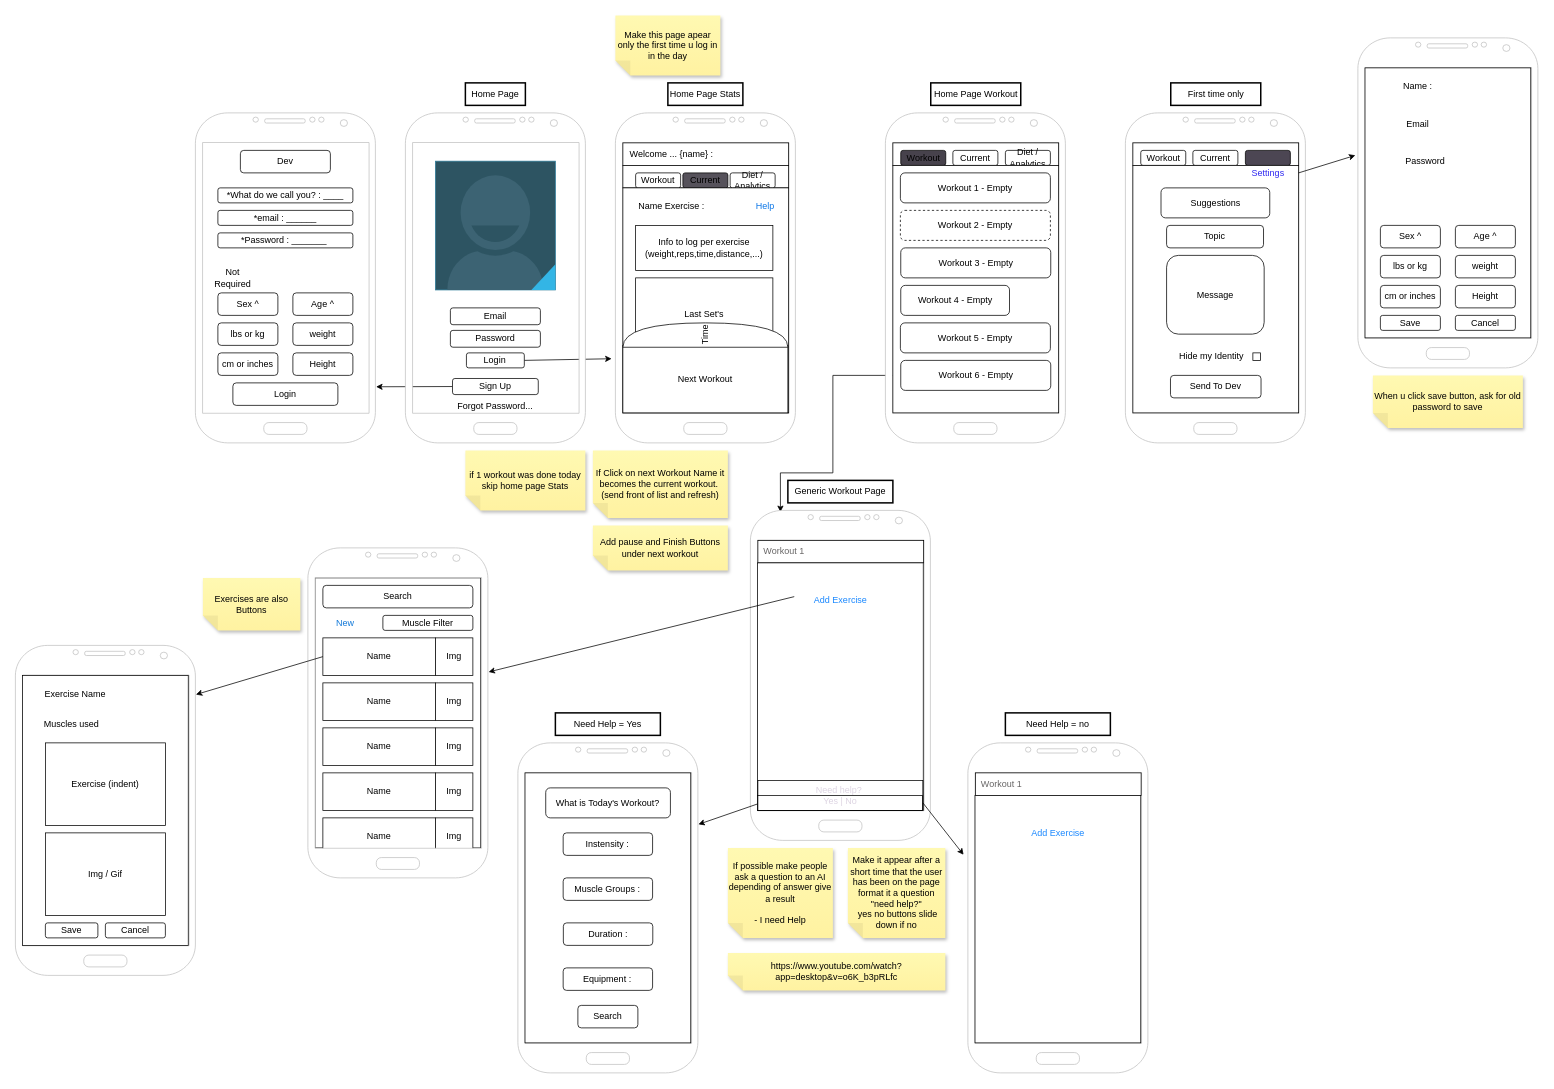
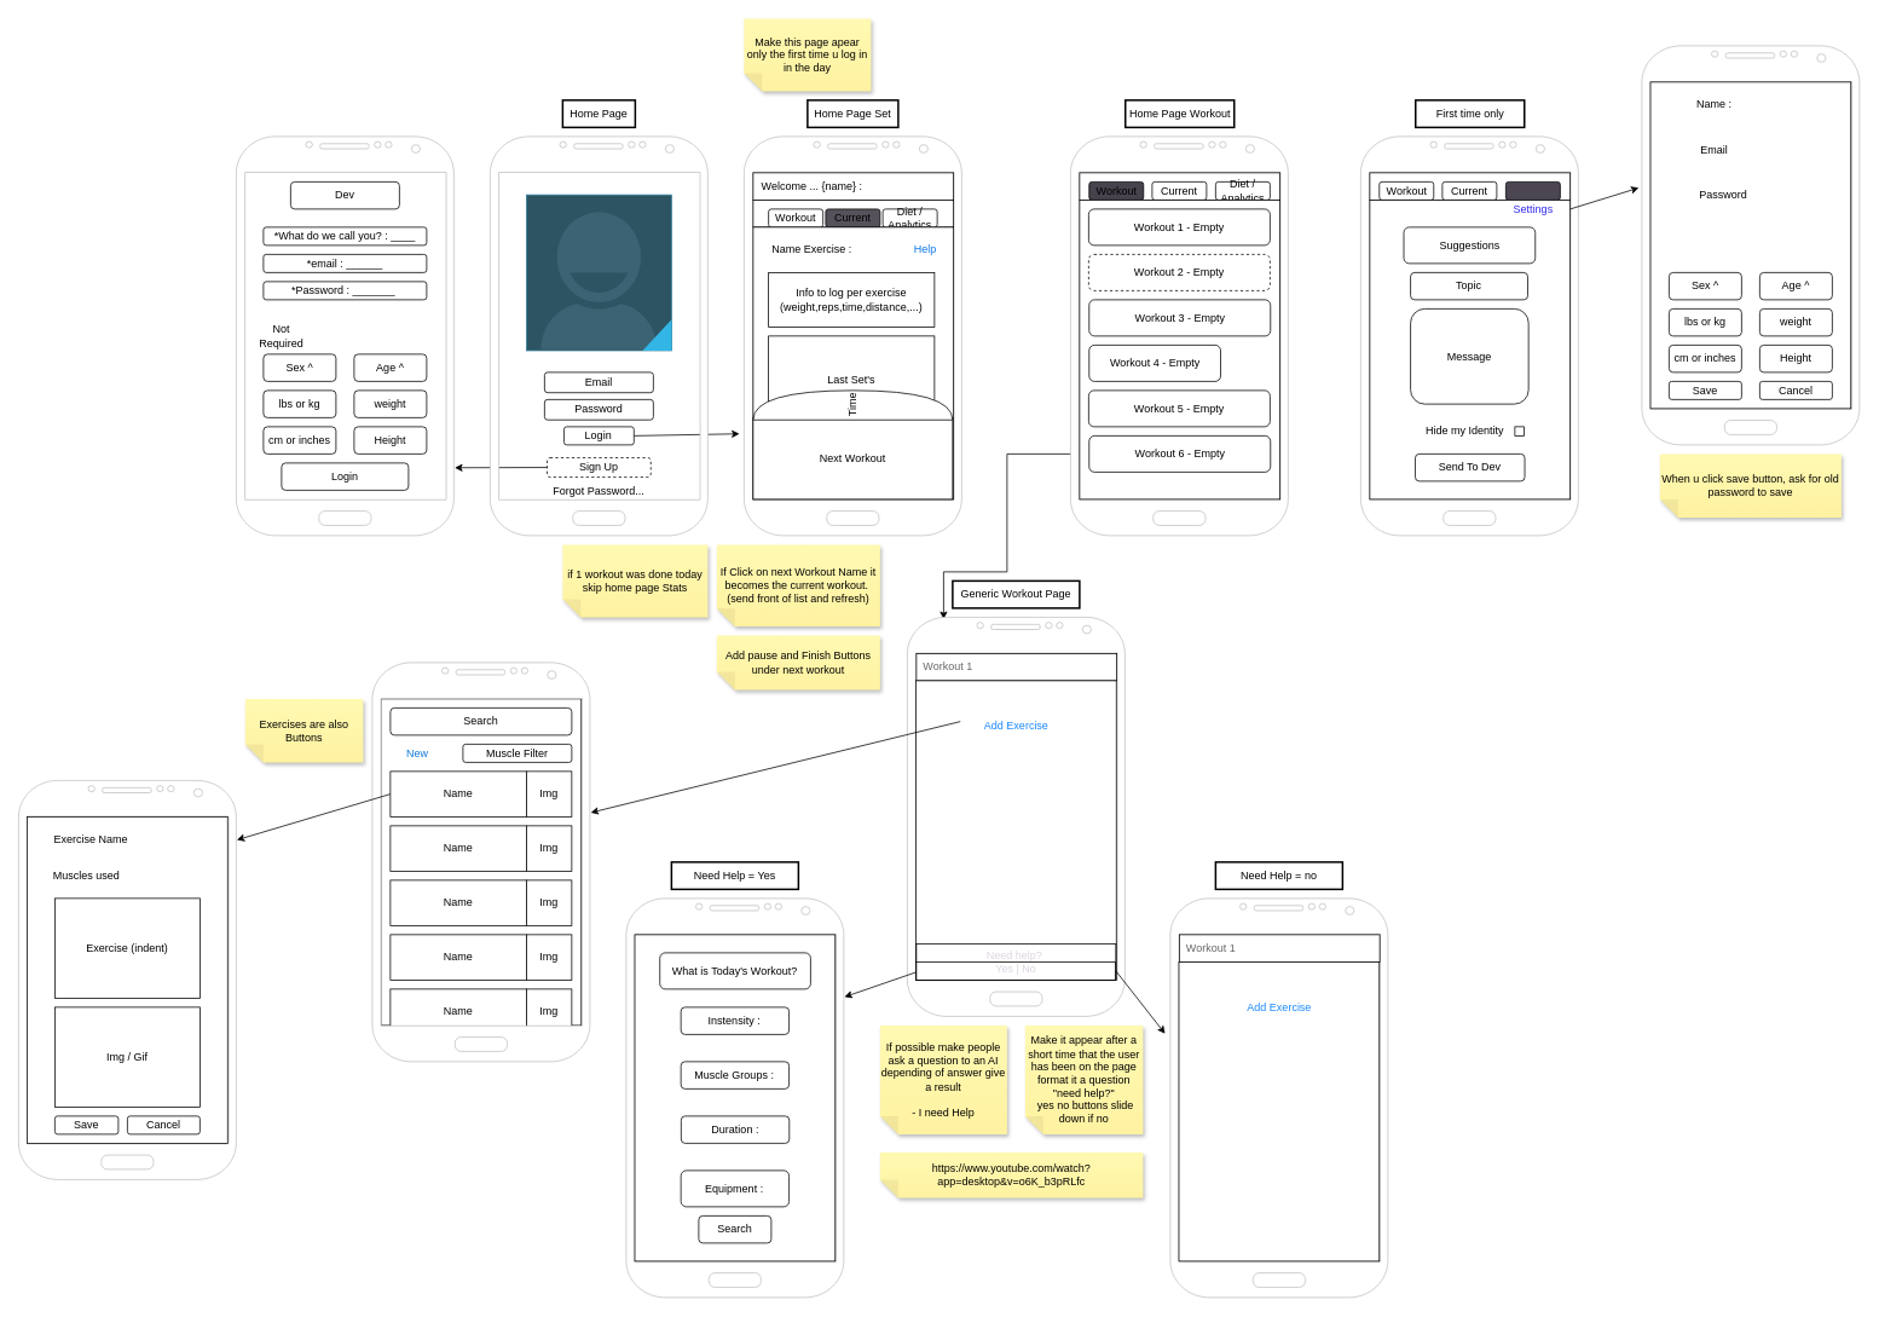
- <mxCell id="96" value="Home Page Stats" style="text;html=1;strokeColor=default;fillColor=none;align=center;verticalAlign=middle;whiteSpace=wrap;rounded=0;strokeWidth=2;container=0;" parent="94" vertex="1"><mxGeometry x="70" width="100" height="30" as="geometry" /></mxCell>
+ <mxCell id="96" value="Home Page Set" style="text;html=1;strokeColor=default;fillColor=none;align=center;verticalAlign=middle;whiteSpace=wrap;rounded=0;strokeWidth=2;container=0;" parent="94" vertex="1"><mxGeometry x="70" width="100" height="30" as="geometry" /></mxCell>
- <mxCell id="89" value="Sign Up" style="rounded=1;whiteSpace=wrap;html=1;container=0;" parent="85" vertex="1"><mxGeometry x="62.82" y="394.146" width="114.37" height="21.463" as="geometry" /></mxCell>
+ <mxCell id="89" value="Sign Up" style="rounded=1;whiteSpace=wrap;html=1;container=0;dashed=1;" parent="85" vertex="1"><mxGeometry x="62.82" y="394.146" width="114.37" height="21.463" as="geometry" /></mxCell>
- <mxCell id="29" value="Equipment :" style="rounded=1;whiteSpace=wrap;html=1;" vertex="1" parent="22"><mxGeometry x="50.88" y="340" width="119.24" height="30" as="geometry" /></mxCell>
+ <mxCell id="29" value="Equipment :" style="rounded=1;whiteSpace=wrap;html=1;" vertex="1" parent="22"><mxGeometry x="50.88" y="340" width="119.24" height="40" as="geometry" /></mxCell>
